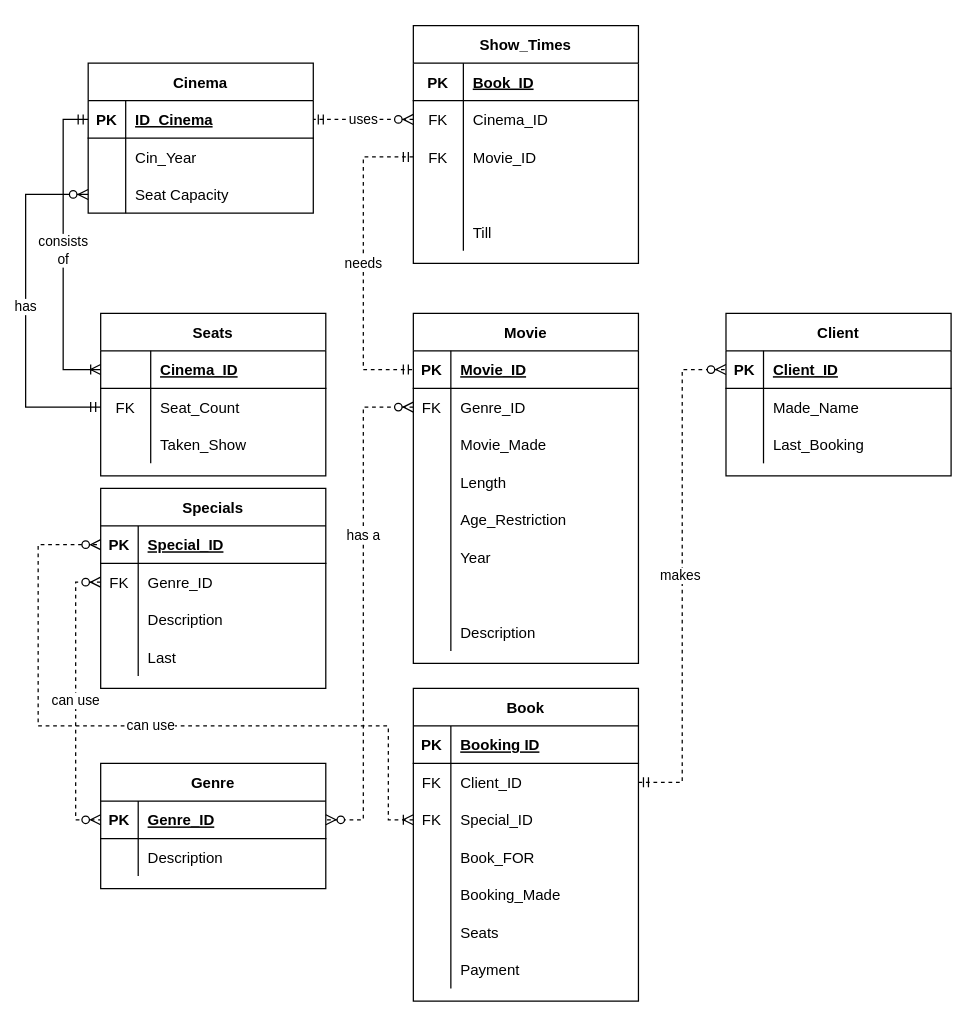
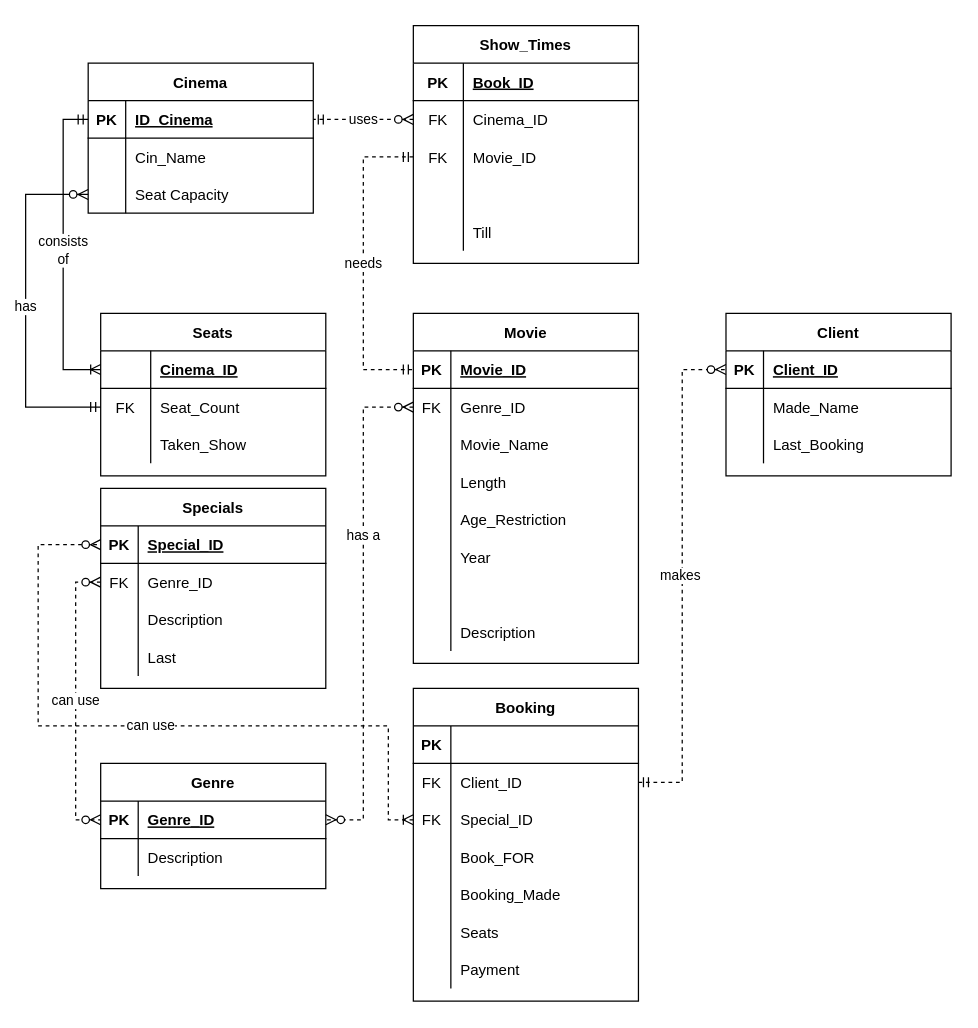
- <mxCell id="44" value="Cin_Year" style="shape=partialRectangle;connectable=0;fillColor=none;top=0;left=0;bottom=0;right=0;align=left;spacingLeft=6;overflow=hidden;" parent="42" vertex="1"><mxGeometry x="30" width="150" height="30" as="geometry" /></mxCell>
+ <mxCell id="44" value="Cin_Name" style="shape=partialRectangle;connectable=0;fillColor=none;top=0;left=0;bottom=0;right=0;align=left;spacingLeft=6;overflow=hidden;" parent="42" vertex="1"><mxGeometry x="30" width="150" height="30" as="geometry" /></mxCell>
- <mxCell id="58" value="Movie_Made" style="shape=partialRectangle;connectable=0;fillColor=none;top=0;left=0;bottom=0;right=0;align=left;spacingLeft=6;overflow=hidden;" parent="56" vertex="1"><mxGeometry x="30" width="150" height="30" as="geometry" /></mxCell>
+ <mxCell id="58" value="Movie_Name" style="shape=partialRectangle;connectable=0;fillColor=none;top=0;left=0;bottom=0;right=0;align=left;spacingLeft=6;overflow=hidden;" parent="56" vertex="1"><mxGeometry x="30" width="150" height="30" as="geometry" /></mxCell>
- <mxCell id="73" value="Book" style="shape=table;startSize=30;container=1;collapsible=1;childLayout=tableLayout;fixedRows=1;rowLines=0;fontStyle=1;align=center;resizeLast=1;" parent="1" vertex="1"><mxGeometry x="330" y="550" width="180" height="250" as="geometry" /></mxCell>
+ <mxCell id="73" value="Booking" style="shape=table;startSize=30;container=1;collapsible=1;childLayout=tableLayout;fixedRows=1;rowLines=0;fontStyle=1;align=center;resizeLast=1;" parent="1" vertex="1"><mxGeometry x="330" y="550" width="180" height="250" as="geometry" /></mxCell>
- <mxCell id="76" value="Booking ID" style="shape=partialRectangle;connectable=0;fillColor=none;top=0;left=0;bottom=0;right=0;align=left;spacingLeft=6;fontStyle=5;overflow=hidden;" parent="74" vertex="1"><mxGeometry x="30" width="150" height="30" as="geometry" /></mxCell>
